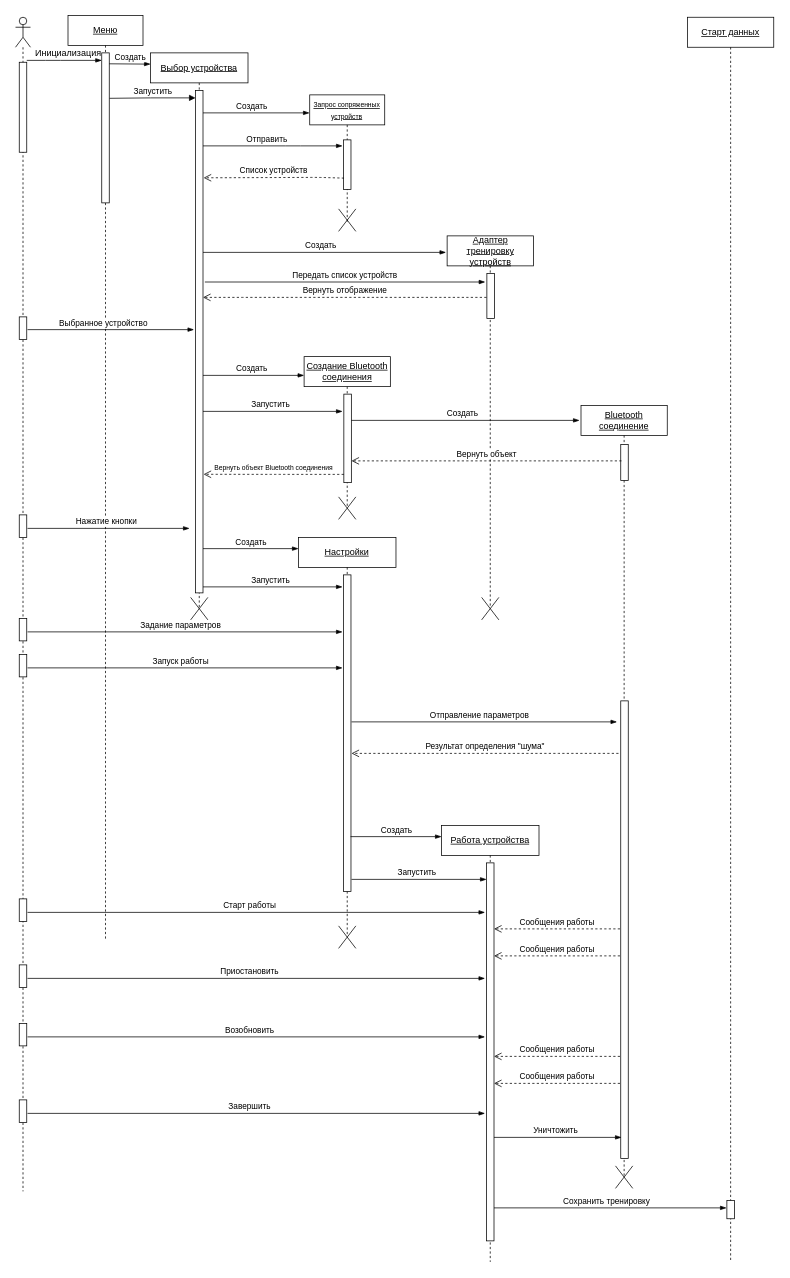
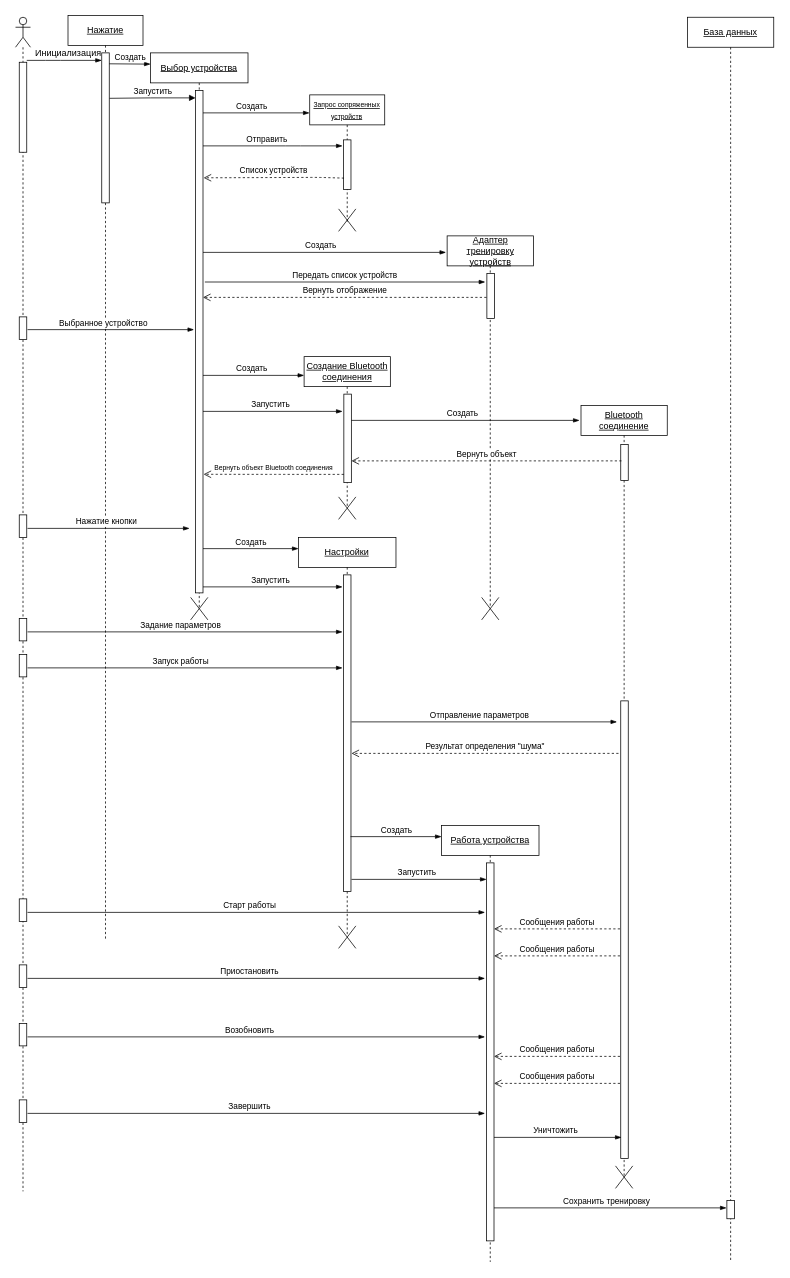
- <mxCell id="10" value="&lt;u&gt;Меню&lt;/u&gt;" style="shape=umlLifeline;perimeter=lifelinePerimeter;whiteSpace=wrap;html=1;container=1;collapsible=0;recursiveResize=0;outlineConnect=0;" parent="1" vertex="1"><mxGeometry x="90" width="100" height="1234" as="geometry" y="20" /></mxCell>
+ <mxCell id="10" value="&lt;u&gt;Нажатие&lt;/u&gt;" style="shape=umlLifeline;perimeter=lifelinePerimeter;whiteSpace=wrap;html=1;container=1;collapsible=0;recursiveResize=0;outlineConnect=0;" parent="1" vertex="1"><mxGeometry x="90" width="100" height="1234" as="geometry" y="20" /></mxCell>
- <mxCell id="71" value="&lt;u&gt;Старт данных&lt;br&gt;&lt;/u&gt;" style="shape=umlLifeline;perimeter=lifelinePerimeter;whiteSpace=wrap;html=1;container=1;collapsible=0;recursiveResize=0;outlineConnect=0;" parent="1" vertex="1"><mxGeometry x="916" y="22.5" width="115" height="1657.5" as="geometry" /></mxCell>
+ <mxCell id="71" value="&lt;u&gt;База данных&lt;br&gt;&lt;/u&gt;" style="shape=umlLifeline;perimeter=lifelinePerimeter;whiteSpace=wrap;html=1;container=1;collapsible=0;recursiveResize=0;outlineConnect=0;" parent="1" vertex="1"><mxGeometry x="916" y="22.5" width="115" height="1657.5" as="geometry" /></mxCell>
